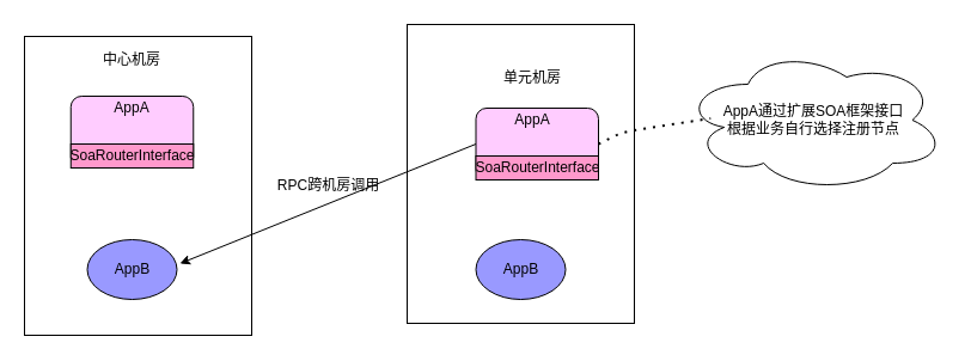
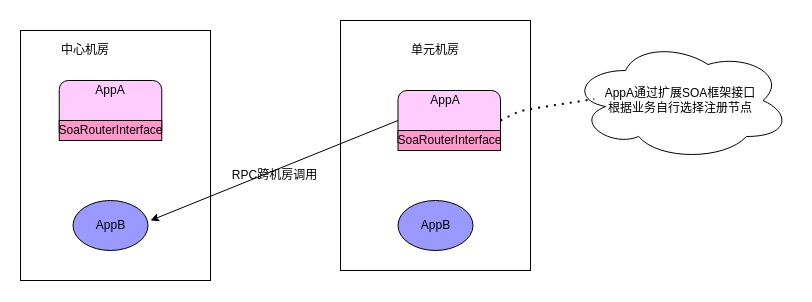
- <mxCell id="4" value="中心机房" style="text;html=1;strokeColor=none;fillColor=none;align=center;verticalAlign=middle;whiteSpace=wrap;rounded=0;" vertex="1" parent="1"><mxGeometry x="80" y="40" width="60" height="20" as="geometry" /></mxCell>
+ <mxCell id="4" value="中心机房" style="text;html=1;strokeColor=none;fillColor=none;align=center;verticalAlign=middle;whiteSpace=wrap;rounded=0;" vertex="1" parent="1"><mxGeometry x="55" y="40" width="60" height="20" as="geometry" /></mxCell>
- <mxCell id="5" value="单元机房" style="text;html=1;strokeColor=none;fillColor=none;align=center;verticalAlign=middle;whiteSpace=wrap;rounded=0;" vertex="1" parent="1"><mxGeometry x="415" y="55" width="60" height="20" as="geometry" /></mxCell>
+ <mxCell id="5" value="单元机房" style="text;html=1;strokeColor=none;fillColor=none;align=center;verticalAlign=middle;whiteSpace=wrap;rounded=0;" vertex="1" parent="1"><mxGeometry x="405" y="40" width="60" height="20" as="geometry" /></mxCell>
- <mxCell id="8" value="RPC跨机房调用" style="text;html=1;align=center;verticalAlign=middle;resizable=0;points=[];autosize=1;" vertex="1" parent="1"><mxGeometry x="223.5" y="145" width="100" height="20" as="geometry" /></mxCell>
+ <mxCell id="8" value="RPC跨机房调用" style="text;html=1;align=center;verticalAlign=middle;resizable=0;points=[];autosize=1;" vertex="1" parent="1"><mxGeometry x="223.5" y="165" width="100" height="20" as="geometry" /></mxCell>
